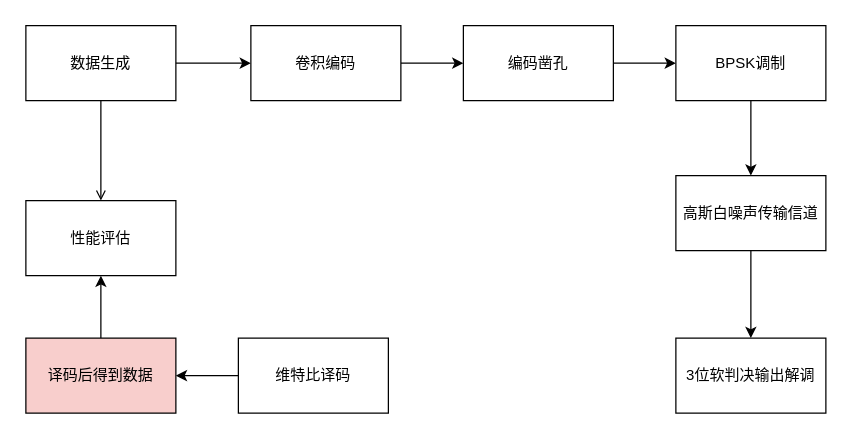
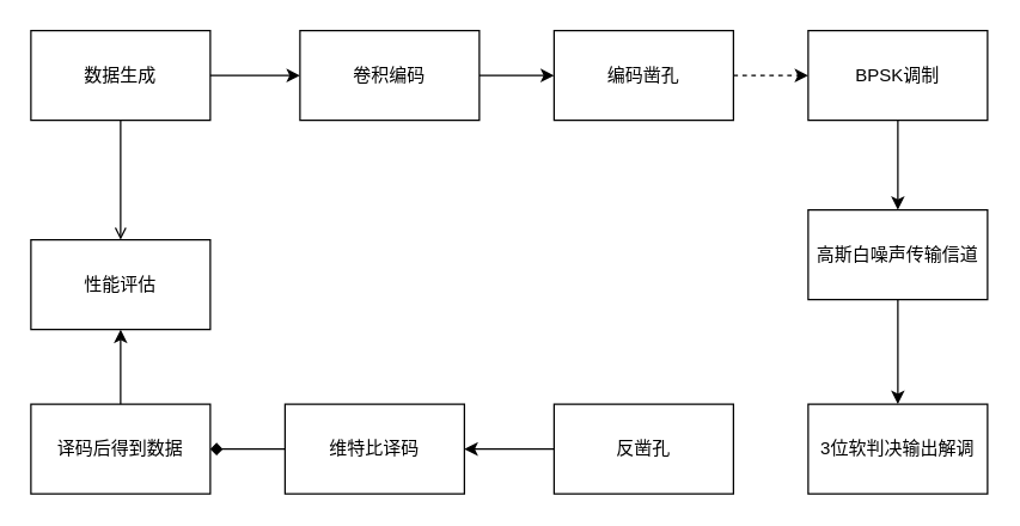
- <mxCell id="7" value="" style="edgeStyle=orthogonalEdgeStyle;rounded=0;orthogonalLoop=1;jettySize=auto;html=1;" edge="1" parent="1" source="8" target="10"><mxGeometry relative="1" as="geometry" /></mxCell>
+ <mxCell id="7" value="" style="edgeStyle=orthogonalEdgeStyle;rounded=0;orthogonalLoop=1;jettySize=auto;html=1;dashed=1;" edge="1" parent="1" source="8" target="10"><mxGeometry relative="1" as="geometry" /></mxCell>
- <mxCell id="19" value="译码后得到数据" style="rounded=0;whiteSpace=wrap;html=1;fillColor=#f8cecc;" vertex="1" parent="1"><mxGeometry x="20" y="270" width="120" height="60" as="geometry" /></mxCell>
+ <mxCell id="19" value="译码后得到数据" style="rounded=0;whiteSpace=wrap;html=1;" vertex="1" parent="1"><mxGeometry x="20" y="270" width="120" height="60" as="geometry" /></mxCell>
- <mxCell id="16" value="" style="edgeStyle=orthogonalEdgeStyle;rounded=0;orthogonalLoop=1;jettySize=auto;html=1;" edge="1" parent="1" source="17" target="19"><mxGeometry relative="1" as="geometry" /></mxCell>
+ <mxCell id="16" value="" style="edgeStyle=orthogonalEdgeStyle;rounded=0;orthogonalLoop=1;jettySize=auto;html=1;endArrow=diamond;" edge="1" parent="1" source="17" target="19"><mxGeometry relative="1" as="geometry" /></mxCell>
+ <mxCell id="14" value="" style="edgeStyle=orthogonalEdgeStyle;rounded=0;orthogonalLoop=1;jettySize=auto;html=1;" edge="1" parent="1" source="15" target="17"><mxGeometry relative="1" as="geometry" /></mxCell>
+ <mxCell id="15" value="反凿孔" style="rounded=0;whiteSpace=wrap;html=1;" vertex="1" parent="1"><mxGeometry x="370" y="270" width="120" height="60" as="geometry" /></mxCell>
